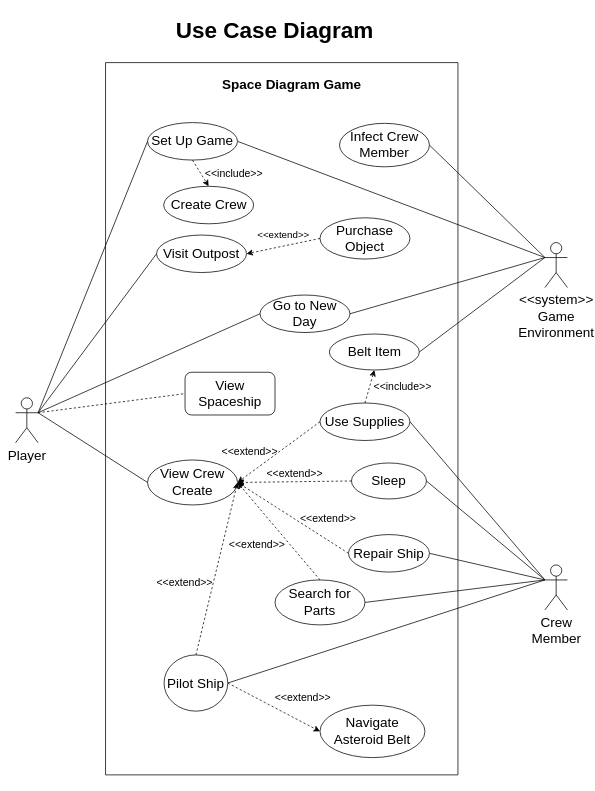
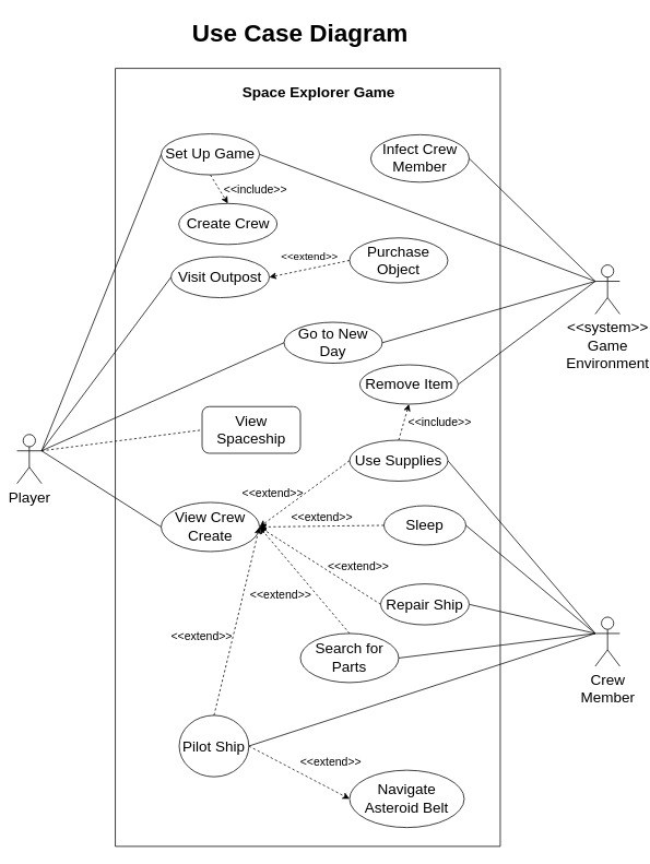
- <mxCell id="4" value="Space Diagram Game" style="text;html=1;strokeColor=none;fillColor=none;align=center;verticalAlign=middle;whiteSpace=wrap;rounded=0;fontStyle=1;fontSize=18;" parent="1" vertex="1"><mxGeometry x="277.5" y="93" width="221" height="40" as="geometry" /></mxCell>
+ <mxCell id="4" value="Space Explorer Game" style="text;html=1;strokeColor=none;fillColor=none;align=center;verticalAlign=middle;whiteSpace=wrap;rounded=0;fontStyle=1;fontSize=18;" parent="1" vertex="1"><mxGeometry x="277.5" y="93" width="221" height="40" as="geometry" /></mxCell>
- <mxCell id="35" value="Belt Item" style="ellipse;whiteSpace=wrap;html=1;fontSize=18;" vertex="1" parent="1"><mxGeometry x="438.5" y="445" width="120" height="48" as="geometry" /></mxCell>
+ <mxCell id="35" value="Remove Item" style="ellipse;whiteSpace=wrap;html=1;fontSize=18;" vertex="1" parent="1"><mxGeometry x="438.5" y="445" width="120" height="48" as="geometry" /></mxCell>
